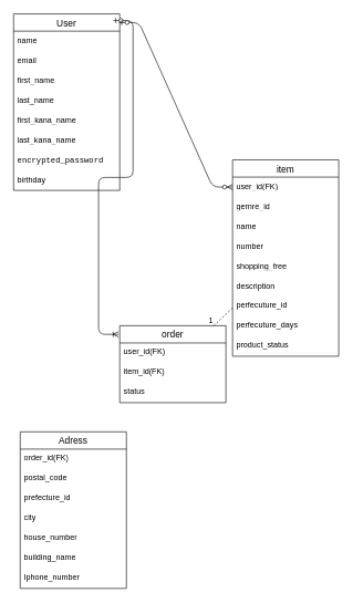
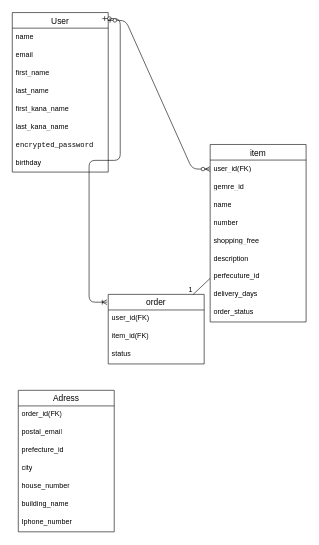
- <mxCell id="35" value="" style="endArrow=none;html=1;rounded=0;dashed=1;" parent="1" source="20" target="31" edge="1"><mxGeometry relative="1" as="geometry"><mxPoint x="240" y="330" as="sourcePoint" /><mxPoint x="400" y="330" as="targetPoint" /></mxGeometry></mxCell>
+ <mxCell id="35" value="" style="endArrow=none;html=1;rounded=0;" parent="1" source="20" target="31" edge="1"><mxGeometry relative="1" as="geometry"><mxPoint x="240" y="330" as="sourcePoint" /><mxPoint x="400" y="330" as="targetPoint" /></mxGeometry></mxCell>
- <mxCell id="28" value="perfecuture_days" style="text;strokeColor=none;fillColor=none;spacingLeft=4;spacingRight=4;overflow=hidden;rotatable=0;points=[[0,0.5],[1,0.5]];portConstraint=eastwest;fontSize=12;whiteSpace=wrap;html=1;" vertex="1" parent="20"><mxGeometry y="236" width="160" height="30" as="geometry" /></mxCell>
+ <mxCell id="28" value="delivery_days" style="text;strokeColor=none;fillColor=none;spacingLeft=4;spacingRight=4;overflow=hidden;rotatable=0;points=[[0,0.5],[1,0.5]];portConstraint=eastwest;fontSize=12;whiteSpace=wrap;html=1;" vertex="1" parent="20"><mxGeometry y="236" width="160" height="30" as="geometry" /></mxCell>
- <mxCell id="29" value="product_status" style="text;strokeColor=none;fillColor=none;spacingLeft=4;spacingRight=4;overflow=hidden;rotatable=0;points=[[0,0.5],[1,0.5]];portConstraint=eastwest;fontSize=12;whiteSpace=wrap;html=1;" vertex="1" parent="20"><mxGeometry y="266" width="160" height="30" as="geometry" /></mxCell>
+ <mxCell id="29" value="order_status" style="text;strokeColor=none;fillColor=none;spacingLeft=4;spacingRight=4;overflow=hidden;rotatable=0;points=[[0,0.5],[1,0.5]];portConstraint=eastwest;fontSize=12;whiteSpace=wrap;html=1;" vertex="1" parent="20"><mxGeometry y="266" width="160" height="30" as="geometry" /></mxCell>
- <mxCell id="14" value="postal_code" style="text;strokeColor=none;fillColor=none;spacingLeft=4;spacingRight=4;overflow=hidden;rotatable=0;points=[[0,0.5],[1,0.5]];portConstraint=eastwest;fontSize=12;whiteSpace=wrap;html=1;" parent="12" vertex="1"><mxGeometry y="56" width="160" height="30" as="geometry" /></mxCell>
+ <mxCell id="14" value="postal_email" style="text;strokeColor=none;fillColor=none;spacingLeft=4;spacingRight=4;overflow=hidden;rotatable=0;points=[[0,0.5],[1,0.5]];portConstraint=eastwest;fontSize=12;whiteSpace=wrap;html=1;" parent="12" vertex="1"><mxGeometry y="56" width="160" height="30" as="geometry" /></mxCell>
